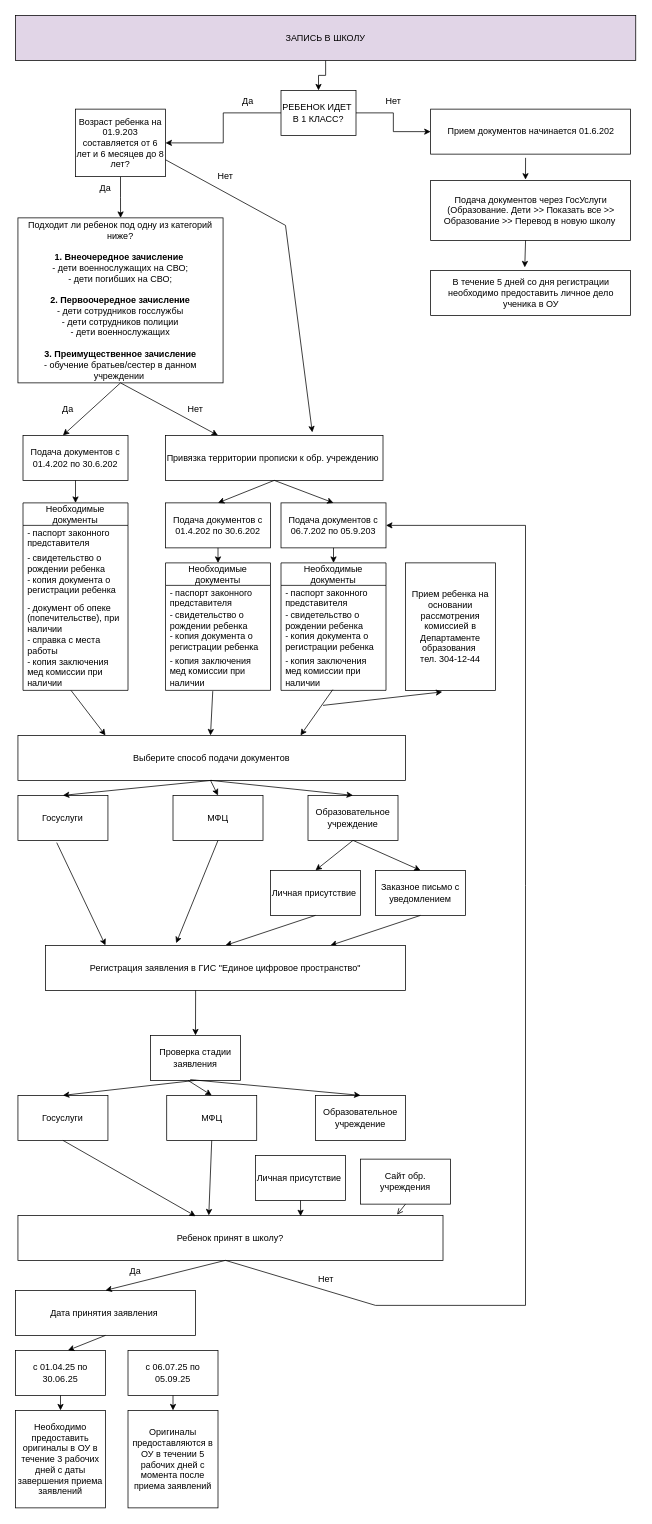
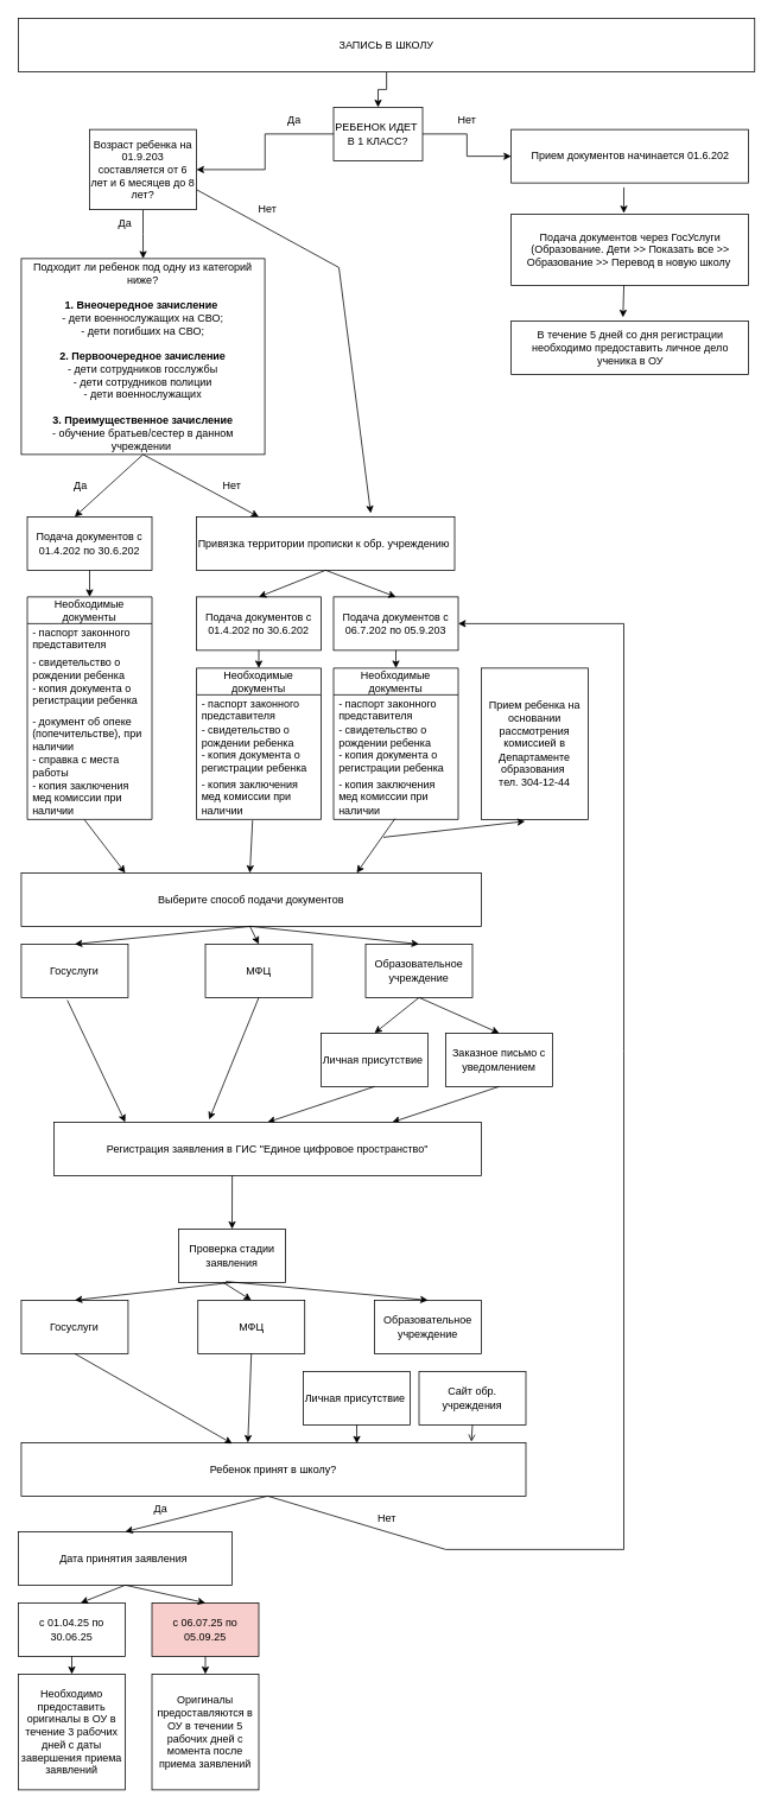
- <mxCell id="3" value="ЗАПИСЬ В ШКОЛУ" style="rounded=0;whiteSpace=wrap;html=1;fontFamily=Helvetica;fillColor=#e1d5e7;" vertex="1" parent="1"><mxGeometry width="827" height="60" as="geometry" x="20" y="20" /></mxCell>
+ <mxCell id="3" value="ЗАПИСЬ В ШКОЛУ" style="rounded=0;whiteSpace=wrap;html=1;fontFamily=Helvetica;" vertex="1" parent="1"><mxGeometry width="827" height="60" as="geometry" x="20" y="20" /></mxCell>
- <mxCell id="68" value="Сайт обр. учреждения" style="rounded=0;whiteSpace=wrap;html=1;" vertex="1" parent="1"><mxGeometry x="480" y="1545" width="120" height="60" as="geometry" /></mxCell>
+ <mxCell id="68" value="Сайт обр. учреждения" style="rounded=0;whiteSpace=wrap;html=1;" vertex="1" parent="1"><mxGeometry x="470" y="1540" width="120" height="60" as="geometry" /></mxCell>
+ <mxCell id="84" value="" style="endArrow=classic;html=1;rounded=0;exitX=0.5;exitY=1;exitDx=0;exitDy=0;entryX=0.5;entryY=0;entryDx=0;entryDy=0;" edge="1" parent="1" source="77" target="80"><mxGeometry width="50" height="50" relative="1" as="geometry"><mxPoint x="660" y="1850" as="sourcePoint" /><mxPoint x="710" y="1800" as="targetPoint" /></mxGeometry></mxCell>
- <mxCell id="80" value="с 06.07.25 по 05.09.25" style="rounded=0;whiteSpace=wrap;html=1;" vertex="1" parent="1"><mxGeometry x="170" y="1800" width="120" height="60" as="geometry" /></mxCell>
+ <mxCell id="80" value="с 06.07.25 по 05.09.25" style="rounded=0;whiteSpace=wrap;html=1;fillColor=#f8cecc;" vertex="1" parent="1"><mxGeometry x="170" y="1800" width="120" height="60" as="geometry" /></mxCell>
